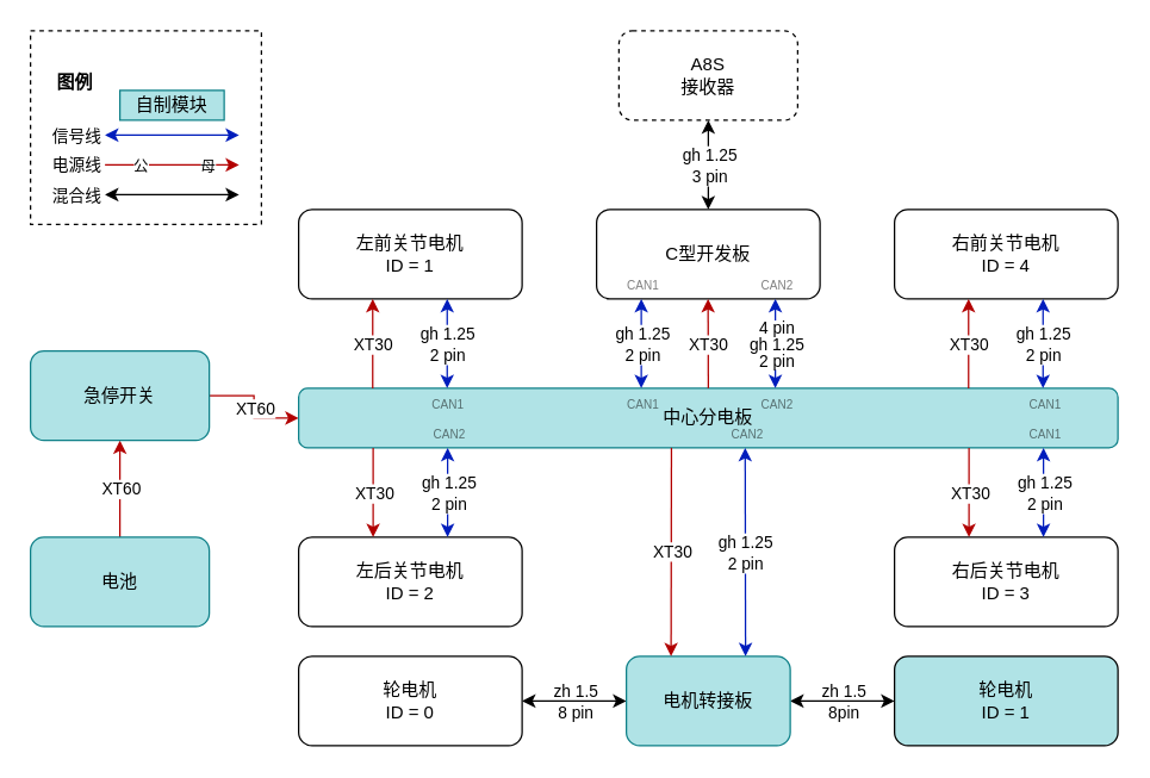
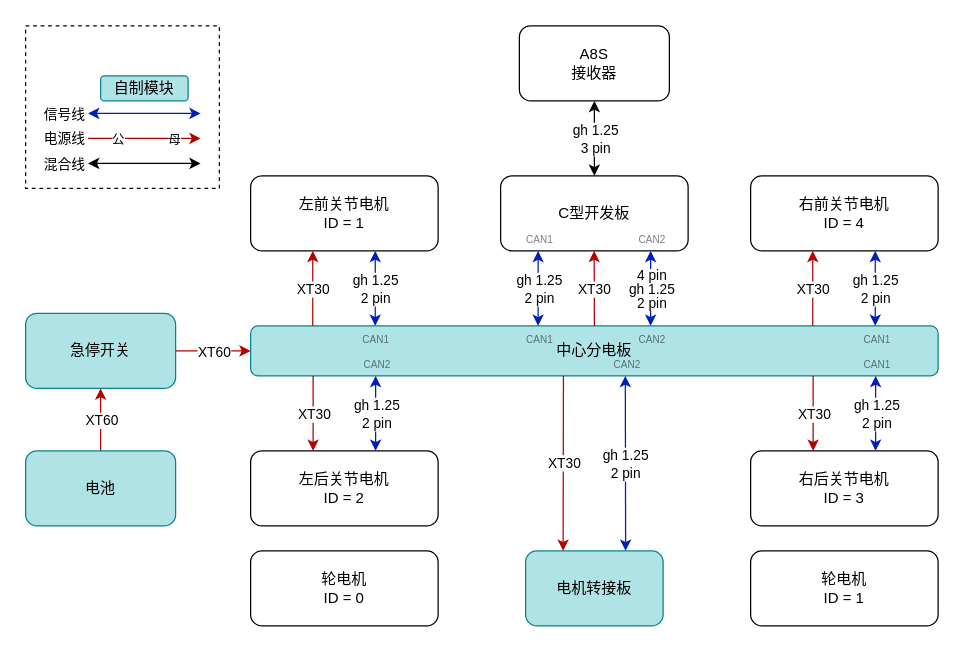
- <mxCell id="47" value="A8S&lt;div&gt;接收器&lt;/div&gt;" style="whiteSpace=wrap;html=1;rounded=1;dashed=1;" parent="1" vertex="1"><mxGeometry x="415" y="20" width="120" height="60" as="geometry" /></mxCell>
+ <mxCell id="47" value="A8S&lt;div&gt;接收器&lt;/div&gt;" style="whiteSpace=wrap;html=1;rounded=1;" parent="1" vertex="1"><mxGeometry x="415" y="20" width="120" height="60" as="geometry" /></mxCell>
- <mxCell id="60" value="&lt;b&gt;图例&lt;/b&gt;" style="text;html=1;align=center;verticalAlign=middle;whiteSpace=wrap;rounded=0;" parent="59" vertex="1"><mxGeometry y="10" width="60" height="30" as="geometry" /></mxCell>
- <mxCell id="67" value="自制模块" style="whiteSpace=wrap;html=1;fillColor=#b0e3e6;strokeColor=#0e8088;rounded=0;" parent="59" vertex="1"><mxGeometry x="60" y="30" width="70" height="20" as="geometry" /></mxCell>
+ <mxCell id="67" value="自制模块" style="rounded=1;whiteSpace=wrap;html=1;fillColor=#b0e3e6;strokeColor=#0e8088;" parent="59" vertex="1"><mxGeometry x="60" y="30" width="70" height="20" as="geometry" /></mxCell>
- <mxCell id="7" value="急停开关" style="rounded=1;whiteSpace=wrap;html=1;fillColor=#b0e3e6;strokeColor=#0e8088;" parent="1" vertex="1"><mxGeometry x="20" y="235" width="120" height="60" as="geometry" /></mxCell>
+ <mxCell id="7" value="急停开关" style="rounded=1;whiteSpace=wrap;html=1;fillColor=#b0e3e6;strokeColor=#0e8088;" parent="1" vertex="1"><mxGeometry x="20" y="250" width="120" height="60" as="geometry" /></mxCell>
- <mxCell id="23" value="" style="edgeStyle=orthogonalEdgeStyle;rounded=0;orthogonalLoop=1;jettySize=auto;html=1;startArrow=classic;startFill=1;" parent="1" source="27" target="45" edge="1"><mxGeometry relative="1" as="geometry" /></mxCell>
- <mxCell id="24" value="zh 1.5&lt;div&gt;8 pin&lt;/div&gt;" style="edgeLabel;html=1;align=center;verticalAlign=middle;resizable=0;points=[];labelBackgroundColor=none;" parent="23" vertex="1" connectable="0"><mxGeometry relative="1" as="geometry"><mxPoint as="offset" /></mxGeometry></mxCell>
- <mxCell id="25" value="" style="edgeStyle=orthogonalEdgeStyle;rounded=0;orthogonalLoop=1;jettySize=auto;html=1;startArrow=classic;startFill=1;" parent="1" source="27" target="46" edge="1"><mxGeometry relative="1" as="geometry" /></mxCell>
- <mxCell id="26" value="zh 1.5&lt;div&gt;8pin&lt;/div&gt;" style="edgeLabel;html=1;align=center;verticalAlign=middle;resizable=0;points=[];labelBackgroundColor=none;" parent="25" vertex="1" connectable="0"><mxGeometry relative="1" as="geometry"><mxPoint as="offset" /></mxGeometry></mxCell>
- <mxCell id="46" value="轮电机&lt;div&gt;ID = 1&lt;/div&gt;" style="whiteSpace=wrap;html=1;rounded=1;fillColor=#b0e3e6;" parent="1" vertex="1"><mxGeometry x="600" y="440" width="150" height="60" as="geometry" /></mxCell>
+ <mxCell id="46" value="轮电机&lt;div&gt;ID = 1&lt;/div&gt;" style="whiteSpace=wrap;html=1;rounded=1;" parent="1" vertex="1"><mxGeometry x="600" y="440" width="150" height="60" as="geometry" /></mxCell>
